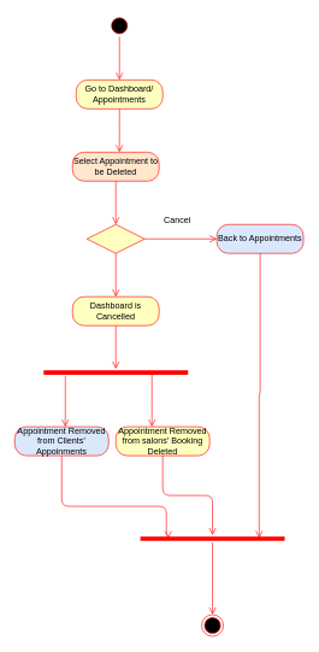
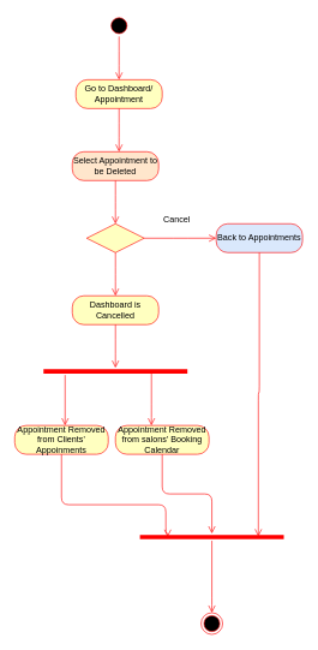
- <mxCell id="4" value="Go to Dashboard/ Appointments" style="rounded=1;whiteSpace=wrap;html=1;arcSize=40;fontColor=#000000;fillColor=#ffffc0;strokeColor=#ff0000;" vertex="1" parent="1"><mxGeometry x="105" y="110" width="120" height="40" as="geometry" /></mxCell>
+ <mxCell id="4" value="Go to Dashboard/ Appointment" style="rounded=1;whiteSpace=wrap;html=1;arcSize=40;fontColor=#000000;fillColor=#ffffc0;strokeColor=#ff0000;" vertex="1" parent="1"><mxGeometry x="105" y="110" width="120" height="40" as="geometry" /></mxCell>
- <mxCell id="20" value="Appointment Removed from Clients' Appoinments" style="rounded=1;whiteSpace=wrap;html=1;arcSize=40;fontColor=#000000;fillColor=#dae8fc;strokeColor=#ff0000;" vertex="1" parent="1"><mxGeometry x="20" y="590" width="130" height="40" as="geometry" /></mxCell>
+ <mxCell id="20" value="Appointment Removed from Clients' Appoinments" style="rounded=1;whiteSpace=wrap;html=1;arcSize=40;fontColor=#000000;fillColor=#ffffc0;strokeColor=#ff0000;" vertex="1" parent="1"><mxGeometry x="20" y="590" width="130" height="40" as="geometry" /></mxCell>
- <mxCell id="22" value="Appointment Removed from salons' Booking Deleted" style="rounded=1;whiteSpace=wrap;html=1;arcSize=40;fontColor=#000000;fillColor=#ffffc0;strokeColor=#ff0000;" vertex="1" parent="1"><mxGeometry x="160" y="590" width="130" height="40" as="geometry" /></mxCell>
+ <mxCell id="22" value="Appointment Removed from salons' Booking Calendar" style="rounded=1;whiteSpace=wrap;html=1;arcSize=40;fontColor=#000000;fillColor=#ffffc0;strokeColor=#ff0000;" vertex="1" parent="1"><mxGeometry x="160" y="590" width="130" height="40" as="geometry" /></mxCell>
